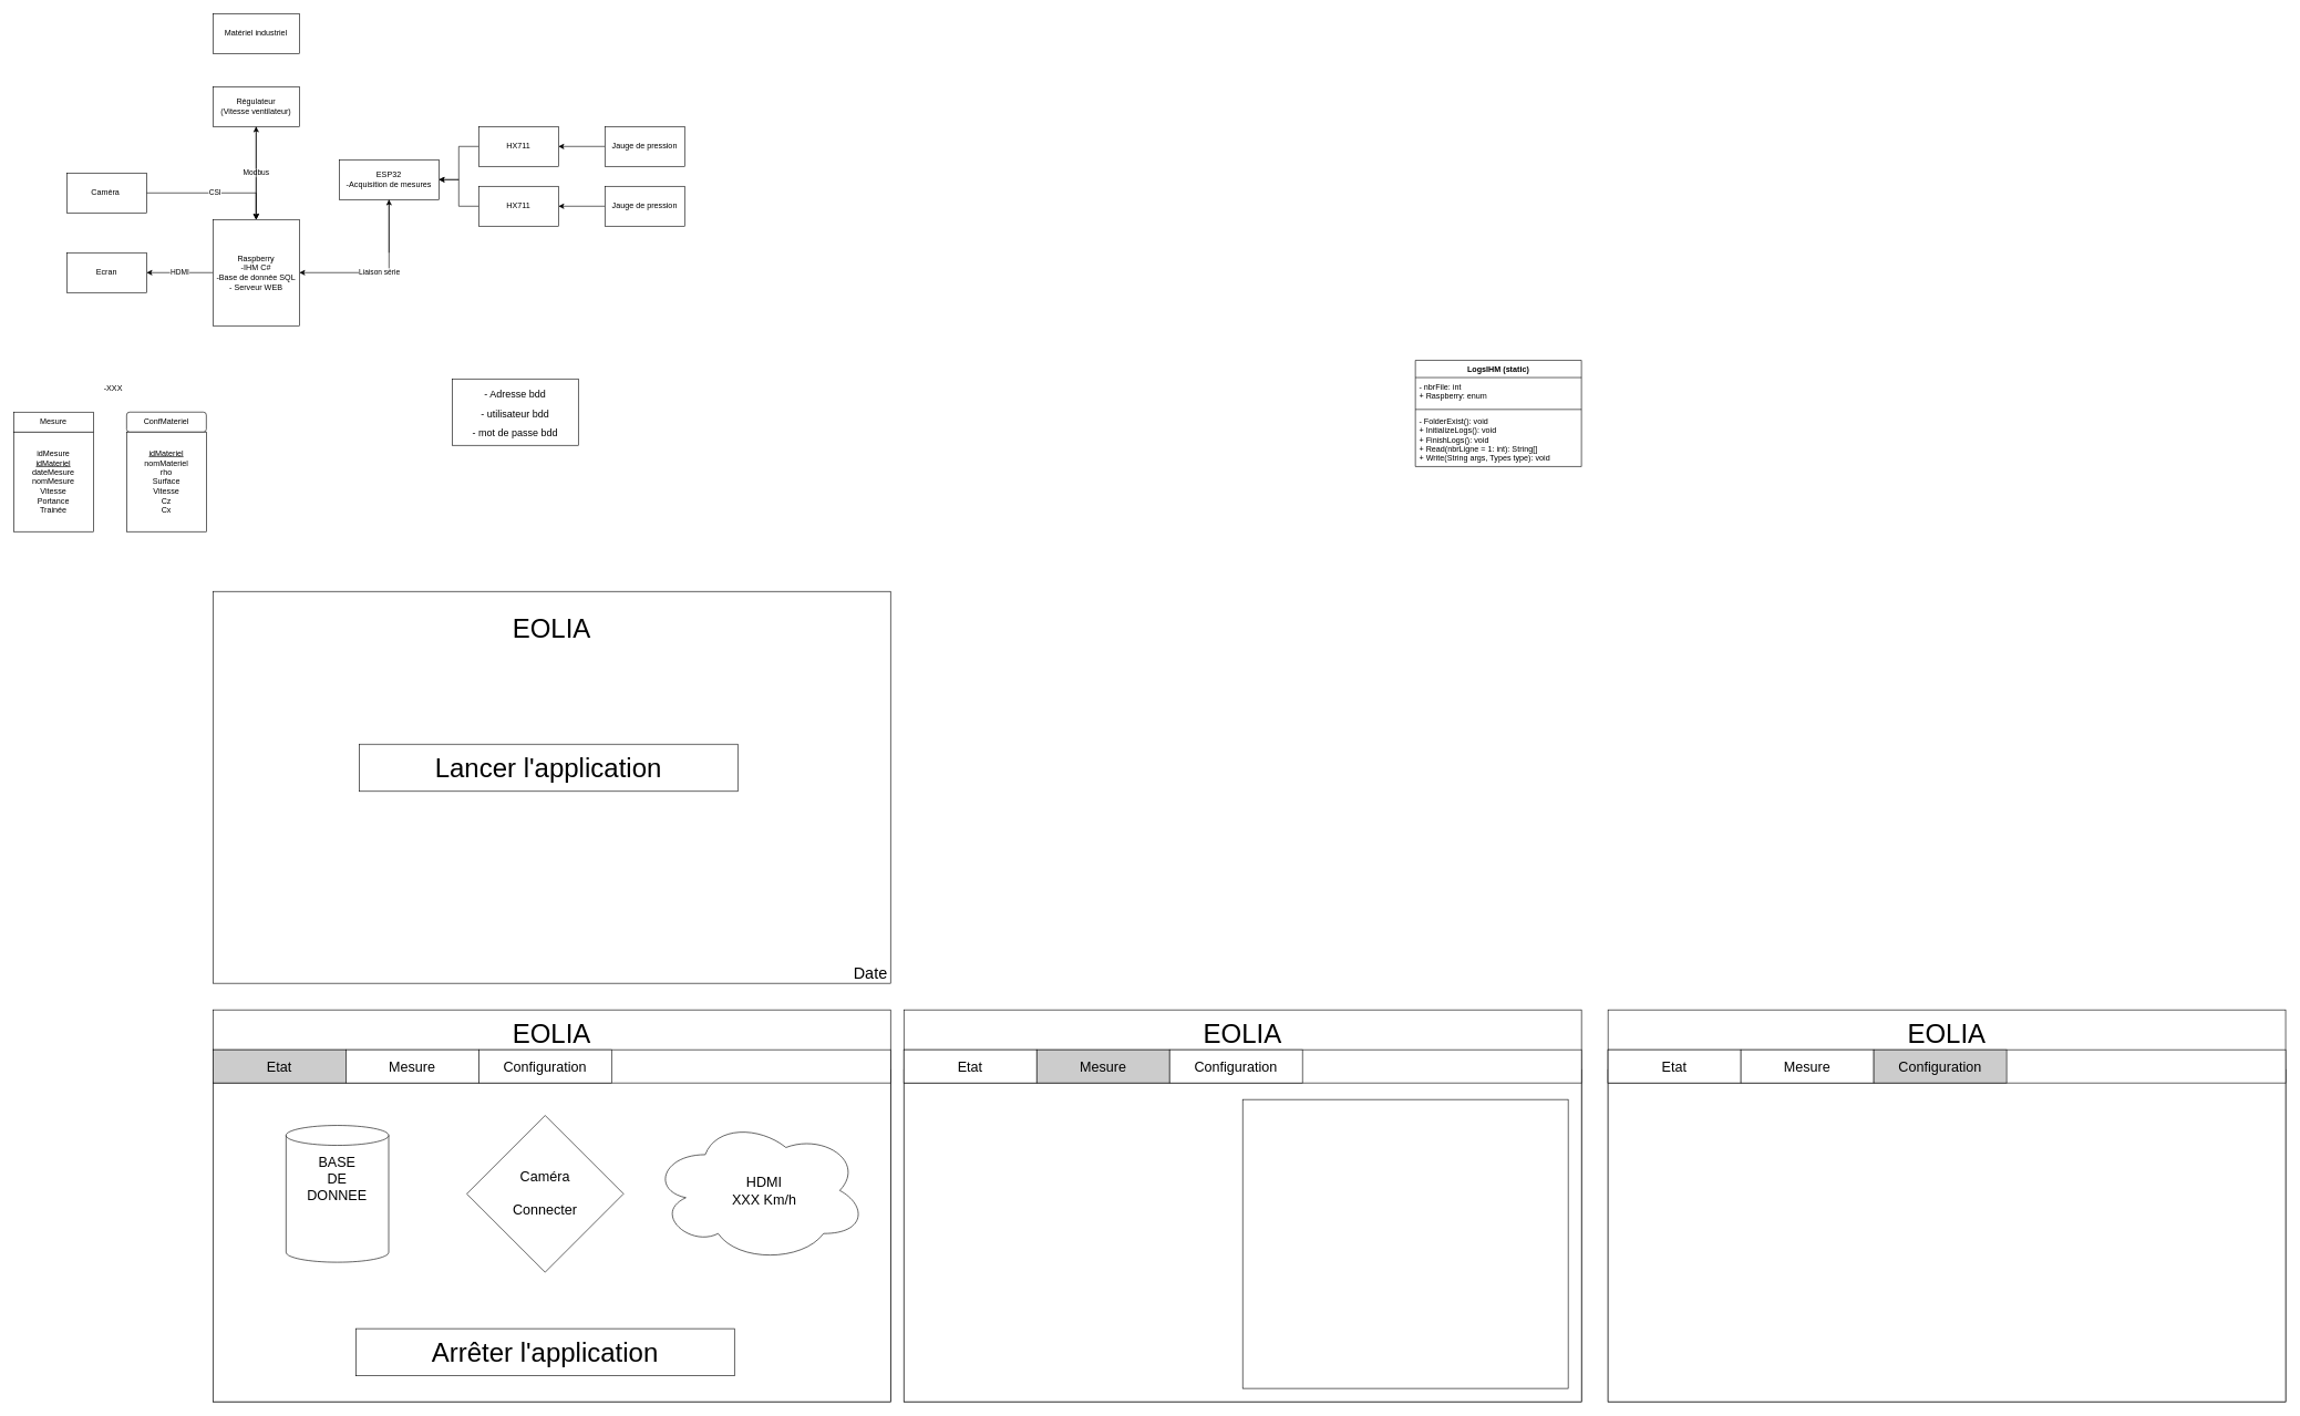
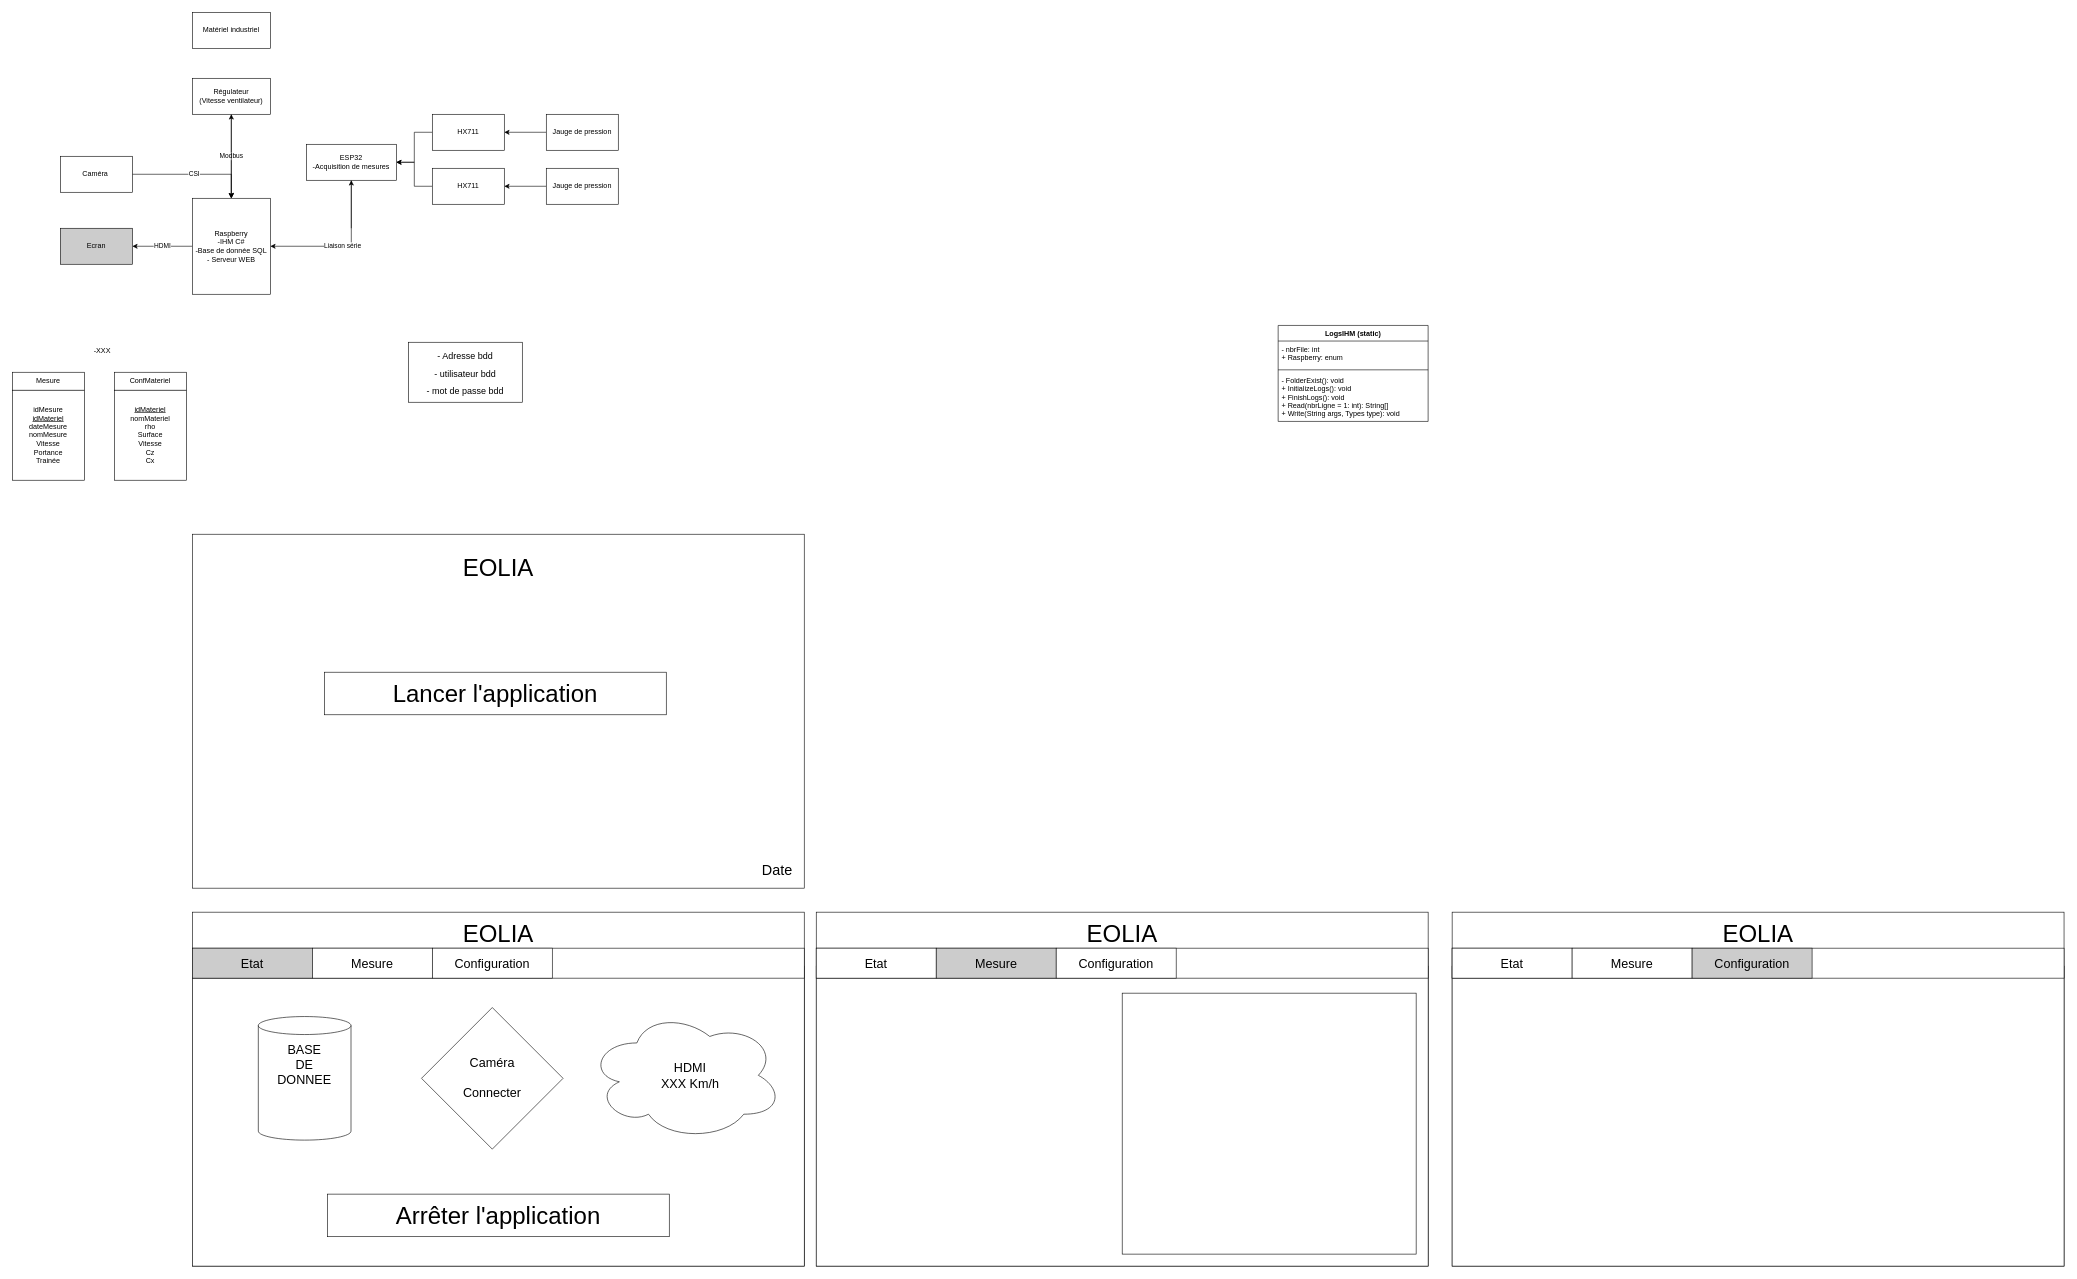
- <mxCell id="9" value="Ecran" style="rounded=0;whiteSpace=wrap;html=1;" parent="1" vertex="1"><mxGeometry x="100" y="380" width="120" height="60" as="geometry" /></mxCell>
+ <mxCell id="9" value="Ecran" style="rounded=0;whiteSpace=wrap;html=1;fillColor=#cccccc;" parent="1" vertex="1"><mxGeometry x="100" y="380" width="120" height="60" as="geometry" /></mxCell>
- <mxCell id="25" value="ConfMateriel" style="whiteSpace=wrap;html=1;rounded=1;" parent="1" vertex="1"><mxGeometry x="190" y="620" width="120" height="30" as="geometry" /></mxCell>
+ <mxCell id="25" value="ConfMateriel" style="rounded=0;whiteSpace=wrap;html=1;" parent="1" vertex="1"><mxGeometry x="190" y="620" width="120" height="30" as="geometry" /></mxCell>
- <mxCell id="30" value="Date" style="text;html=1;strokeColor=none;fillColor=none;align=center;verticalAlign=middle;whiteSpace=wrap;rounded=0;fontSize=24;" parent="1" vertex="1"><mxGeometry x="1280" y="1450" width="60" height="30" as="geometry" /></mxCell>
+ <mxCell id="30" value="Date" style="text;html=1;strokeColor=none;fillColor=none;align=center;verticalAlign=middle;whiteSpace=wrap;rounded=0;fontSize=24;" parent="1" vertex="1"><mxGeometry x="1265" y="1435" width="60" height="30" as="geometry" /></mxCell>
- <mxCell id="54" value="Arrêter l'application" style="rounded=0;whiteSpace=wrap;html=1;fontSize=40;" parent="1" vertex="1"><mxGeometry x="535" y="2000" width="570" height="71" as="geometry" /></mxCell>
+ <mxCell id="54" value="Arrêter l'application" style="rounded=0;whiteSpace=wrap;html=1;fontSize=40;" parent="1" vertex="1"><mxGeometry x="545" y="1990" width="570" height="71" as="geometry" /></mxCell>
